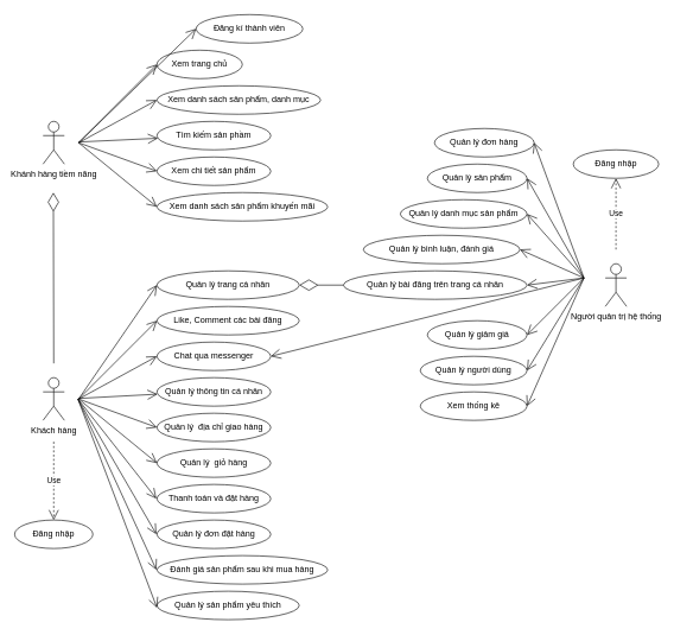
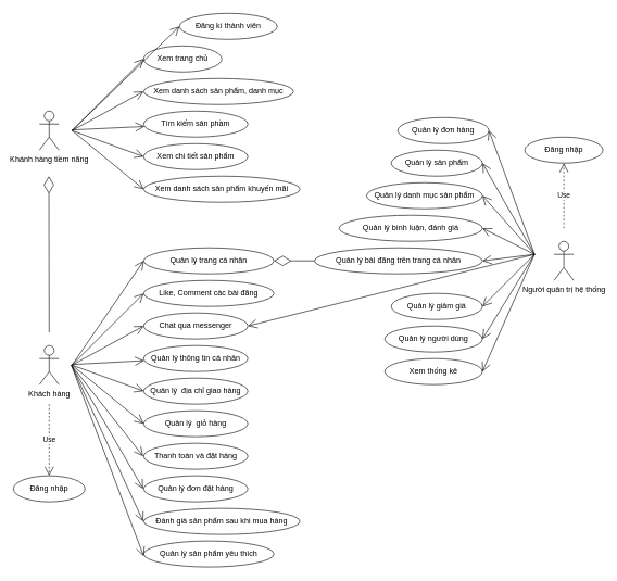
- <mxCell id="46" value="Quản lý bình luận, đánh giá" style="ellipse;whiteSpace=wrap;html=1;" vertex="1" parent="1"><mxGeometry x="510" y="330" width="220" height="40" as="geometry" /></mxCell>
+ <mxCell id="46" value="Quản lý bình luận, đánh giá" style="ellipse;whiteSpace=wrap;html=1;" vertex="1" parent="1"><mxGeometry x="520" y="330" width="220" height="40" as="geometry" /></mxCell>
